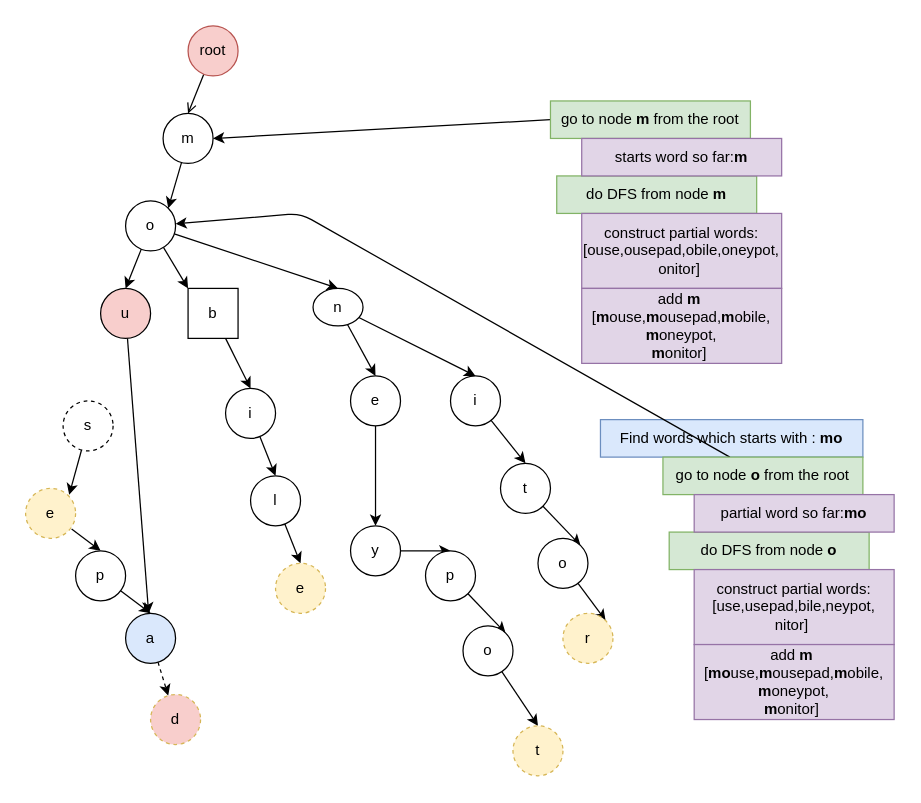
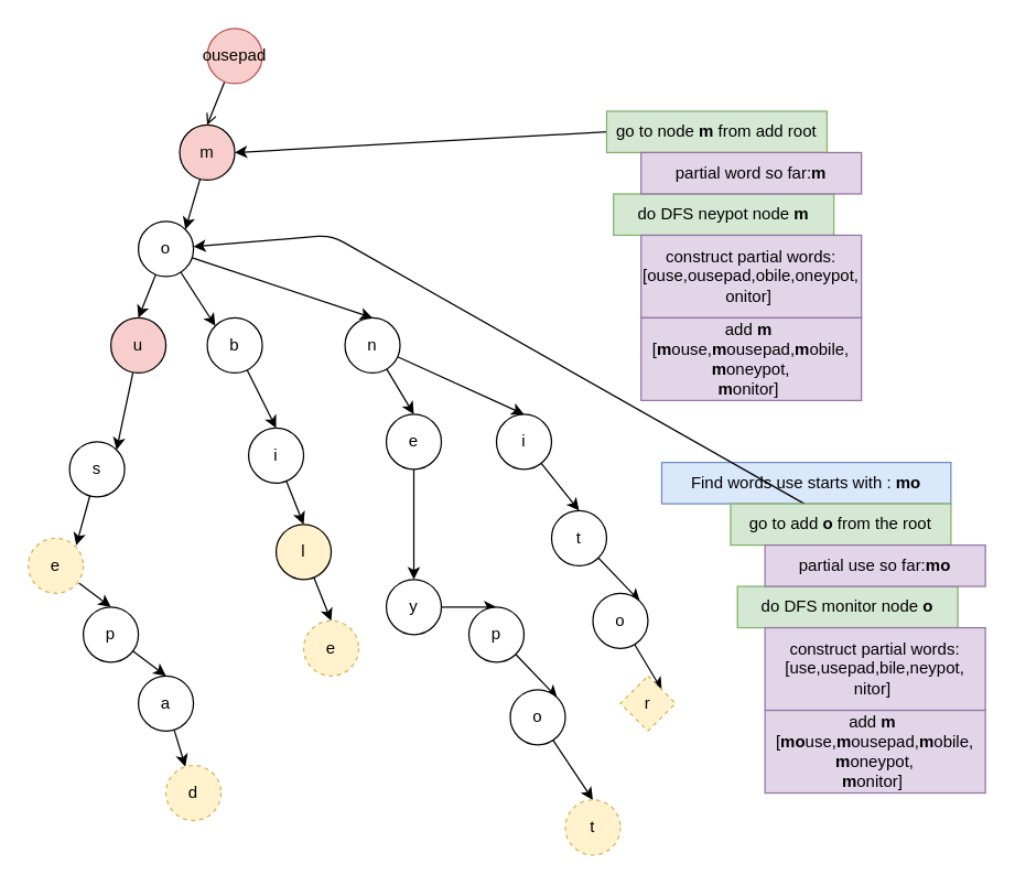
- <mxCell id="46" value="root" style="ellipse;whiteSpace=wrap;html=1;aspect=fixed;fillColor=#f8cecc;strokeColor=#b85450;" parent="1" vertex="1"><mxGeometry x="150" y="20" width="40" height="40" as="geometry" /></mxCell>
+ <mxCell id="46" value="ousepad" style="ellipse;whiteSpace=wrap;html=1;aspect=fixed;fillColor=#f8cecc;strokeColor=#b85450;" parent="1" vertex="1"><mxGeometry x="150" y="20" width="40" height="40" as="geometry" /></mxCell>
- <mxCell id="48" value="go to node &lt;b&gt;m&lt;/b&gt; from the root" style="text;html=1;strokeColor=#82b366;fillColor=#d5e8d4;align=center;verticalAlign=middle;whiteSpace=wrap;rounded=0;" vertex="1" parent="1"><mxGeometry x="440" y="80" width="160" height="30" as="geometry" /></mxCell>
+ <mxCell id="48" value="go to node &lt;b&gt;m&lt;/b&gt; from add root" style="text;html=1;strokeColor=#82b366;fillColor=#d5e8d4;align=center;verticalAlign=middle;whiteSpace=wrap;rounded=0;" vertex="1" parent="1"><mxGeometry x="440" y="80" width="160" height="30" as="geometry" /></mxCell>
- <mxCell id="3" value="m" style="ellipse;whiteSpace=wrap;html=1;aspect=fixed;" parent="1" vertex="1"><mxGeometry x="130" y="90" width="40" height="40" as="geometry" /></mxCell>
+ <mxCell id="3" value="m" style="ellipse;whiteSpace=wrap;html=1;aspect=fixed;fillColor=#f8cecc;" parent="1" vertex="1"><mxGeometry x="130" y="90" width="40" height="40" as="geometry" /></mxCell>
- <mxCell id="50" value="starts word so far:&lt;b&gt;m&lt;/b&gt;" style="text;html=1;strokeColor=#9673a6;fillColor=#e1d5e7;align=center;verticalAlign=middle;whiteSpace=wrap;rounded=0;" vertex="1" parent="1"><mxGeometry x="465" y="110" width="160" height="30" as="geometry" /></mxCell>
+ <mxCell id="50" value="partial word so far:&lt;b&gt;m&lt;/b&gt;" style="text;html=1;strokeColor=#9673a6;fillColor=#e1d5e7;align=center;verticalAlign=middle;whiteSpace=wrap;rounded=0;" vertex="1" parent="1"><mxGeometry x="465" y="110" width="160" height="30" as="geometry" /></mxCell>
- <mxCell id="49" value="do DFS from node &lt;b&gt;m&lt;/b&gt;" style="text;html=1;strokeColor=#82b366;fillColor=#d5e8d4;align=center;verticalAlign=middle;whiteSpace=wrap;rounded=0;" vertex="1" parent="1"><mxGeometry x="445" y="140" width="160" height="30" as="geometry" /></mxCell>
+ <mxCell id="49" value="do DFS neypot node &lt;b&gt;m&lt;/b&gt;" style="text;html=1;strokeColor=#82b366;fillColor=#d5e8d4;align=center;verticalAlign=middle;whiteSpace=wrap;rounded=0;" vertex="1" parent="1"><mxGeometry x="445" y="140" width="160" height="30" as="geometry" /></mxCell>
- <mxCell id="28" value="n" style="ellipse;whiteSpace=wrap;html=1;aspect=fixed;" parent="1" vertex="1"><mxGeometry x="250" y="230" width="40" height="30" as="geometry" /></mxCell>
+ <mxCell id="28" value="n" style="ellipse;whiteSpace=wrap;html=1;aspect=fixed;" parent="1" vertex="1"><mxGeometry x="250" y="230" width="40" height="40" as="geometry" /></mxCell>
- <mxCell id="20" value="b" style="whiteSpace=wrap;html=1;aspect=fixed;rounded=0;" parent="1" vertex="1"><mxGeometry x="150" y="230" width="40" height="40" as="geometry" /></mxCell>
+ <mxCell id="20" value="b" style="ellipse;whiteSpace=wrap;html=1;aspect=fixed;" parent="1" vertex="1"><mxGeometry x="150" y="230" width="40" height="40" as="geometry" /></mxCell>
- <mxCell id="11" value="s" style="ellipse;whiteSpace=wrap;html=1;aspect=fixed;dashed=1;" parent="1" vertex="1"><mxGeometry x="50" y="320" width="40" height="40" as="geometry" /></mxCell>
+ <mxCell id="11" value="s" style="ellipse;whiteSpace=wrap;html=1;aspect=fixed;" parent="1" vertex="1"><mxGeometry x="50" y="320" width="40" height="40" as="geometry" /></mxCell>
- <mxCell id="53" value="Find words which starts with : &lt;b&gt;mo&lt;/b&gt;" style="text;html=1;strokeColor=#6c8ebf;fillColor=#dae8fc;align=center;verticalAlign=middle;whiteSpace=wrap;rounded=0;" vertex="1" parent="1"><mxGeometry x="480" y="335" width="210" height="30" as="geometry" /></mxCell>
+ <mxCell id="53" value="Find words use starts with : &lt;b&gt;mo&lt;/b&gt;" style="text;html=1;strokeColor=#6c8ebf;fillColor=#dae8fc;align=center;verticalAlign=middle;whiteSpace=wrap;rounded=0;" vertex="1" parent="1"><mxGeometry x="480" y="335" width="210" height="30" as="geometry" /></mxCell>
- <mxCell id="8" style="edgeStyle=none;html=1;" parent="1" source="9" target="17" edge="1"><mxGeometry relative="1" as="geometry" /></mxCell>
+ <mxCell id="8" style="edgeStyle=none;html=1;entryX=1;entryY=0;entryDx=0;entryDy=0;" parent="1" source="9" target="11" edge="1"><mxGeometry relative="1" as="geometry" /></mxCell>
- <mxCell id="55" value="go to node &lt;b&gt;o&lt;/b&gt;&amp;nbsp;from the root" style="text;html=1;strokeColor=#82b366;fillColor=#d5e8d4;align=center;verticalAlign=middle;whiteSpace=wrap;rounded=0;" vertex="1" parent="1"><mxGeometry x="530" y="365" width="160" height="30" as="geometry" /></mxCell>
+ <mxCell id="55" value="go to add &lt;b&gt;o&lt;/b&gt;&amp;nbsp;from the root" style="text;html=1;strokeColor=#82b366;fillColor=#d5e8d4;align=center;verticalAlign=middle;whiteSpace=wrap;rounded=0;" vertex="1" parent="1"><mxGeometry x="530" y="365" width="160" height="30" as="geometry" /></mxCell>
- <mxCell id="24" value="l" style="ellipse;whiteSpace=wrap;html=1;aspect=fixed;" parent="1" vertex="1"><mxGeometry x="200" y="380" width="40" height="40" as="geometry" /></mxCell>
+ <mxCell id="24" value="l" style="ellipse;whiteSpace=wrap;html=1;aspect=fixed;fillColor=#fff2cc;" parent="1" vertex="1"><mxGeometry x="200" y="380" width="40" height="40" as="geometry" /></mxCell>
- <mxCell id="57" value="partial word so far:&lt;b&gt;mo&lt;/b&gt;" style="text;html=1;strokeColor=#9673a6;fillColor=#e1d5e7;align=center;verticalAlign=middle;whiteSpace=wrap;rounded=0;" vertex="1" parent="1"><mxGeometry x="555" y="395" width="160" height="30" as="geometry" /></mxCell>
+ <mxCell id="57" value="partial use so far:&lt;b&gt;mo&lt;/b&gt;" style="text;html=1;strokeColor=#9673a6;fillColor=#e1d5e7;align=center;verticalAlign=middle;whiteSpace=wrap;rounded=0;" vertex="1" parent="1"><mxGeometry x="555" y="395" width="160" height="30" as="geometry" /></mxCell>
- <mxCell id="56" value="do DFS from node &lt;b&gt;o&lt;/b&gt;" style="text;html=1;strokeColor=#82b366;fillColor=#d5e8d4;align=center;verticalAlign=middle;whiteSpace=wrap;rounded=0;" vertex="1" parent="1"><mxGeometry x="535" y="425" width="160" height="30" as="geometry" /></mxCell>
+ <mxCell id="56" value="do DFS monitor node &lt;b&gt;o&lt;/b&gt;" style="text;html=1;strokeColor=#82b366;fillColor=#d5e8d4;align=center;verticalAlign=middle;whiteSpace=wrap;rounded=0;" vertex="1" parent="1"><mxGeometry x="535" y="425" width="160" height="30" as="geometry" /></mxCell>
- <mxCell id="17" value="a" style="ellipse;whiteSpace=wrap;html=1;aspect=fixed;fillColor=#dae8fc;" parent="1" vertex="1"><mxGeometry x="100" y="490" width="40" height="40" as="geometry" /></mxCell>
+ <mxCell id="17" value="a" style="ellipse;whiteSpace=wrap;html=1;aspect=fixed;" parent="1" vertex="1"><mxGeometry x="100" y="490" width="40" height="40" as="geometry" /></mxCell>
- <mxCell id="44" value="r" style="ellipse;whiteSpace=wrap;html=1;aspect=fixed;dashed=1;fillColor=#fff2cc;strokeColor=#d6b656;" parent="1" vertex="1"><mxGeometry x="450" y="490" width="40" height="40" as="geometry" /></mxCell>
+ <mxCell id="44" value="r" style="rhombus;whiteSpace=wrap;html=1;aspect=fixed;dashed=1;fillColor=#fff2cc;strokeColor=#d6b656;" parent="1" vertex="1"><mxGeometry x="450" y="490" width="40" height="40" as="geometry" /></mxCell>
- <mxCell id="16" style="edgeStyle=none;html=1;dashed=1;" parent="1" source="17" target="18" edge="1"><mxGeometry relative="1" as="geometry" /></mxCell>
+ <mxCell id="16" style="edgeStyle=none;html=1;" parent="1" source="17" target="18" edge="1"><mxGeometry relative="1" as="geometry" /></mxCell>
- <mxCell id="18" value="d" style="ellipse;whiteSpace=wrap;html=1;aspect=fixed;dashed=1;fillColor=#f8cecc;strokeColor=#d6b656;" parent="1" vertex="1"><mxGeometry x="120" y="555" width="40" height="40" as="geometry" /></mxCell>
+ <mxCell id="18" value="d" style="ellipse;whiteSpace=wrap;html=1;aspect=fixed;dashed=1;fillColor=#fff2cc;strokeColor=#d6b656;" parent="1" vertex="1"><mxGeometry x="120" y="555" width="40" height="40" as="geometry" /></mxCell>
